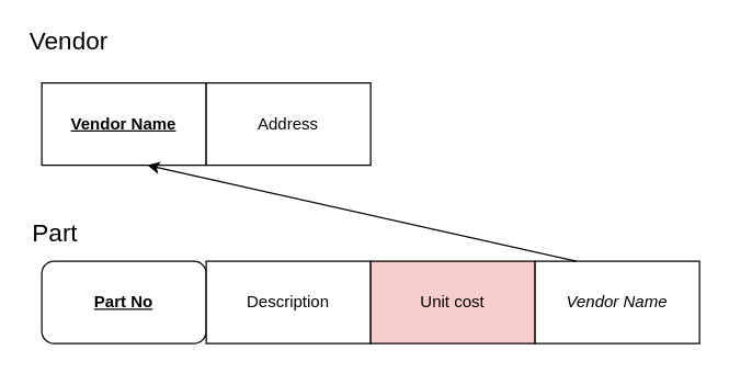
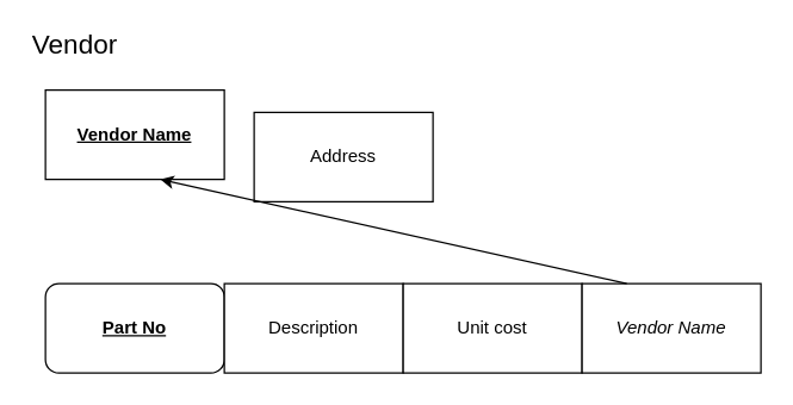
- <mxCell id="3" value="Address" style="rounded=0;whiteSpace=wrap;html=1;" vertex="1" parent="1"><mxGeometry x="150" y="60" width="120" height="60" as="geometry" /></mxCell>
+ <mxCell id="3" value="Address" style="rounded=0;whiteSpace=wrap;html=1;" vertex="1" parent="1"><mxGeometry x="170" y="75" width="120" height="60" as="geometry" /></mxCell>
- <mxCell id="9" value="&lt;font style=&quot;font-size: 18px&quot;&gt;Part&lt;/font&gt;" style="text;html=1;strokeColor=none;fillColor=none;align=center;verticalAlign=middle;whiteSpace=wrap;rounded=0;" vertex="1" parent="1"><mxGeometry x="20" y="160" width="40" height="20" as="geometry" /></mxCell>
- <mxCell id="6" value="Unit cost" style="rounded=0;whiteSpace=wrap;html=1;fillColor=#f8cecc;" vertex="1" parent="1"><mxGeometry x="270" y="190" width="120" height="60" as="geometry" /></mxCell>
+ <mxCell id="6" value="Unit cost" style="rounded=0;whiteSpace=wrap;html=1;" vertex="1" parent="1"><mxGeometry x="270" y="190" width="120" height="60" as="geometry" /></mxCell>
